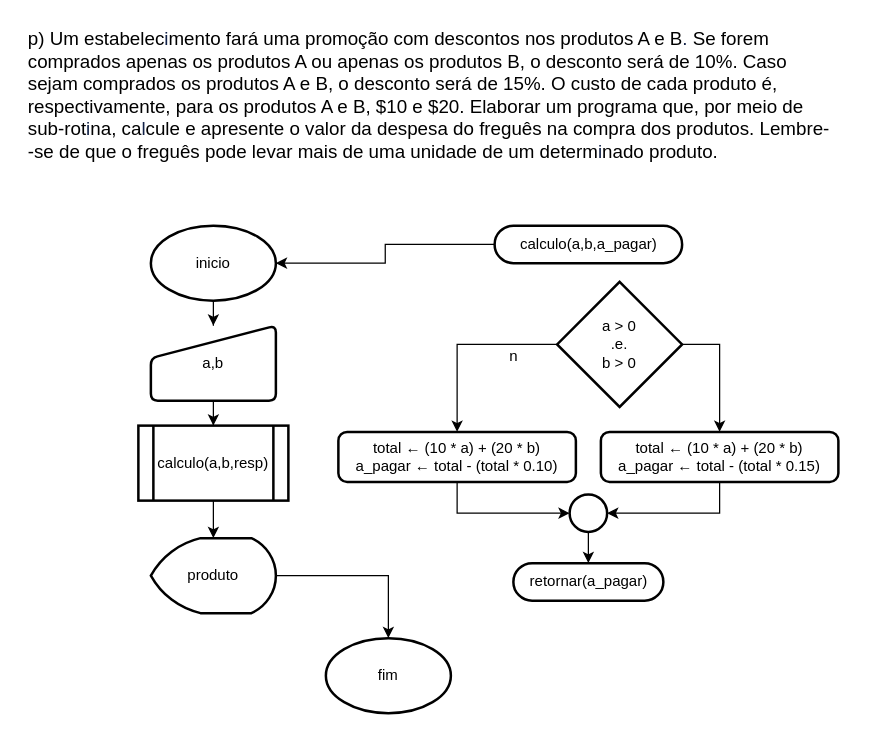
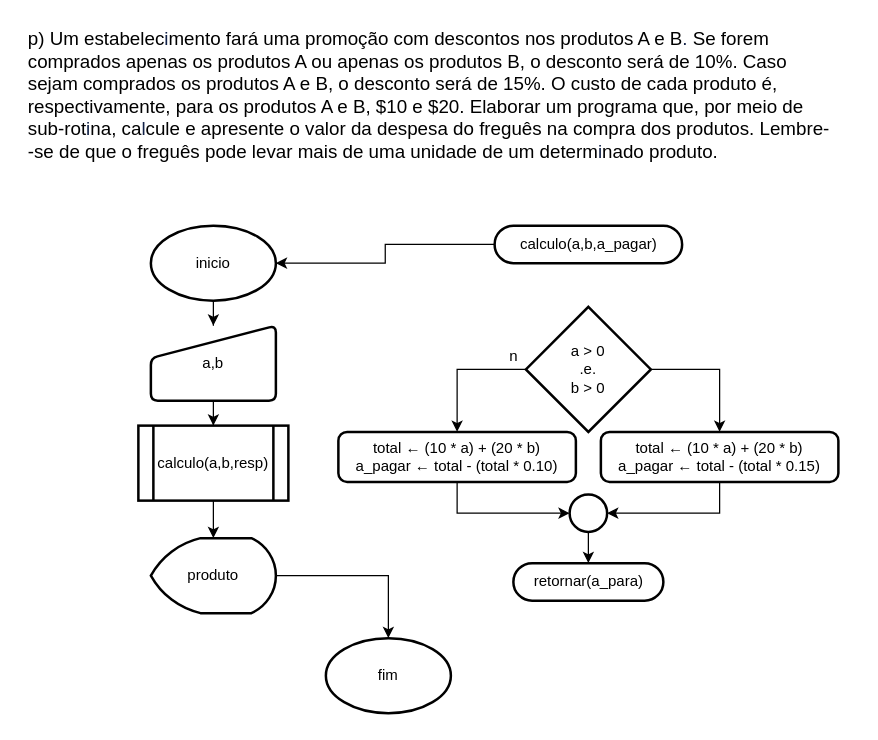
- <mxCell id="17" value="a &amp;gt; 0&lt;br&gt;.e.&lt;br&gt;b &amp;gt; 0" style="strokeWidth=2;html=1;shape=mxgraph.flowchart.decision;whiteSpace=wrap;" parent="1" vertex="1"><mxGeometry x="445" y="225" width="100" height="100" as="geometry" /></mxCell>
+ <mxCell id="17" value="a &amp;gt; 0&lt;br&gt;.e.&lt;br&gt;b &amp;gt; 0" style="strokeWidth=2;html=1;shape=mxgraph.flowchart.decision;whiteSpace=wrap;" parent="1" vertex="1"><mxGeometry x="420" y="245" width="100" height="100" as="geometry" /></mxCell>
- <mxCell id="3" value="retornar(a_pagar)" style="html=1;dashed=0;whitespace=wrap;shape=mxgraph.dfd.start;strokeWidth=2;" parent="1" vertex="1"><mxGeometry x="410" y="450" width="120" height="30" as="geometry" /></mxCell>
+ <mxCell id="3" value="retornar(a_para)" style="html=1;dashed=0;whitespace=wrap;shape=mxgraph.dfd.start;strokeWidth=2;" parent="1" vertex="1"><mxGeometry x="410" y="450" width="120" height="30" as="geometry" /></mxCell>
